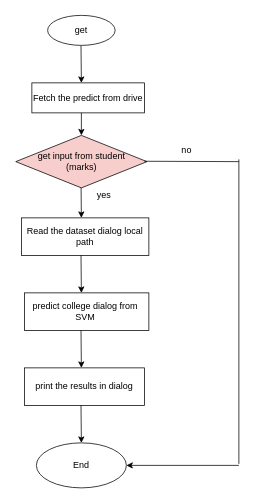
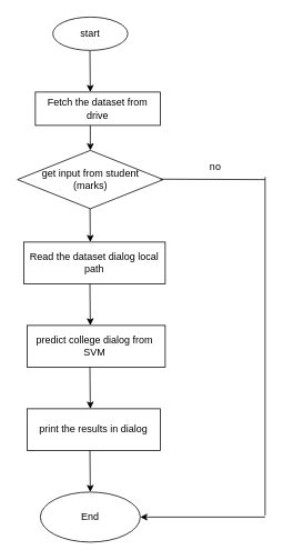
- <mxCell id="4" value="get" style="ellipse;whiteSpace=wrap;html=1;" parent="1" vertex="1"><mxGeometry x="63" y="20" width="90" height="40" as="geometry" /></mxCell>
+ <mxCell id="4" value="start" style="ellipse;whiteSpace=wrap;html=1;" parent="1" vertex="1"><mxGeometry x="63" y="20" width="90" height="40" as="geometry" /></mxCell>
- <mxCell id="2" value="Fetch the predict from drive" style="rounded=0;whiteSpace=wrap;html=1;" parent="1" vertex="1"><mxGeometry x="42" y="110" width="150" height="40" as="geometry" /></mxCell>
+ <mxCell id="2" value="Fetch the dataset from drive" style="rounded=0;whiteSpace=wrap;html=1;" parent="1" vertex="1"><mxGeometry x="42" y="110" width="150" height="40" as="geometry" /></mxCell>
- <mxCell id="19" value="no" style="text;html=1;align=center;verticalAlign=middle;resizable=0;points=[];autosize=1;strokeColor=none;fillColor=none;" parent="1" vertex="1"><mxGeometry x="233" y="190" width="30" height="20" as="geometry" /></mxCell>
+ <mxCell id="19" value="no" style="text;html=1;align=center;verticalAlign=middle;resizable=0;points=[];autosize=1;strokeColor=none;fillColor=none;" parent="1" vertex="1"><mxGeometry x="243" y="190" width="30" height="20" as="geometry" /></mxCell>
- <mxCell id="14" value="&lt;span&gt;get input from student&lt;/span&gt;&lt;br&gt;&lt;span&gt;(marks)&lt;/span&gt;" style="rhombus;whiteSpace=wrap;html=1;fillColor=#f8cecc;" parent="1" vertex="1"><mxGeometry x="20.5" y="180" width="175" height="70" as="geometry" /></mxCell>
+ <mxCell id="14" value="&lt;span&gt;get input from student&lt;/span&gt;&lt;br&gt;&lt;span&gt;(marks)&lt;/span&gt;" style="rhombus;whiteSpace=wrap;html=1;" parent="1" vertex="1"><mxGeometry x="20.5" y="180" width="175" height="70" as="geometry" /></mxCell>
- <mxCell id="15" value="yes" style="text;html=1;align=center;verticalAlign=middle;resizable=0;points=[];autosize=1;strokeColor=none;fillColor=none;" parent="1" vertex="1"><mxGeometry x="123" y="250" width="30" height="20" as="geometry" /></mxCell>
